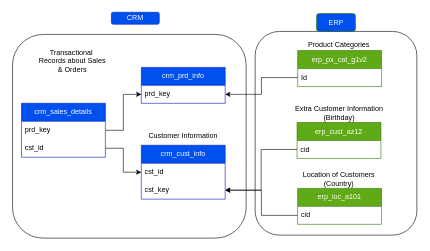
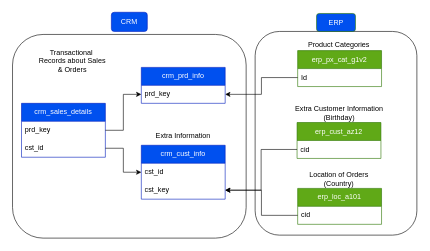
- <mxCell id="27" value="CRM" style="rounded=1;whiteSpace=wrap;html=1;fillColor=#0050ef;fontColor=#ffffff;strokeColor=#001DBC;" vertex="1" parent="1"><mxGeometry x="185" y="20" width="80" height="20" as="geometry" /></mxCell>
+ <mxCell id="27" value="CRM" style="rounded=1;whiteSpace=wrap;html=1;fillColor=#0050ef;fontColor=#ffffff;strokeColor=#001DBC;" vertex="1" parent="1"><mxGeometry x="185" y="20" width="60" height="32" as="geometry" /></mxCell>
- <mxCell id="11" value="Customer Information" style="text;html=1;whiteSpace=wrap;strokeColor=none;fillColor=none;align=center;verticalAlign=middle;rounded=0;" vertex="1" parent="1"><mxGeometry x="245" y="212" width="120" height="30" as="geometry" /></mxCell>
+ <mxCell id="11" value="Extra Information" style="text;html=1;whiteSpace=wrap;strokeColor=none;fillColor=none;align=center;verticalAlign=middle;rounded=0;" vertex="1" parent="1"><mxGeometry x="245" y="212" width="120" height="30" as="geometry" /></mxCell>
- <mxCell id="18" value="Location of Customers (Country)" style="text;html=1;whiteSpace=wrap;strokeColor=none;fillColor=none;align=center;verticalAlign=middle;rounded=0;" vertex="1" parent="1"><mxGeometry x="500" y="284" width="130" height="30" as="geometry" /></mxCell>
+ <mxCell id="18" value="Location of Orders (Country)" style="text;html=1;whiteSpace=wrap;strokeColor=none;fillColor=none;align=center;verticalAlign=middle;rounded=0;" vertex="1" parent="1"><mxGeometry x="500" y="284" width="130" height="30" as="geometry" /></mxCell>
